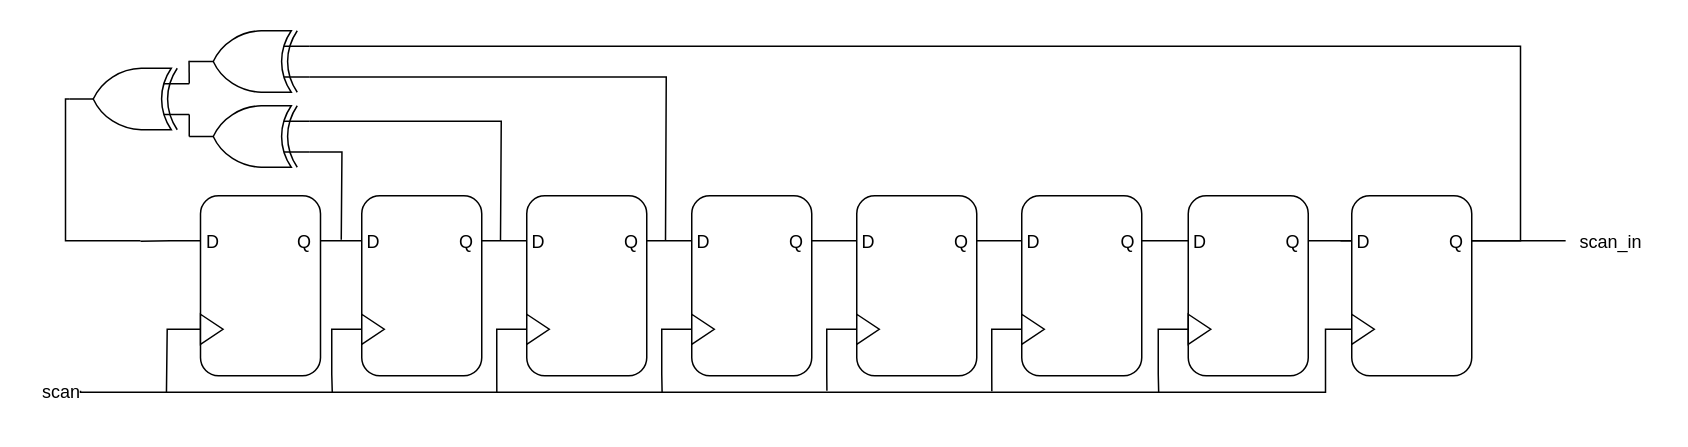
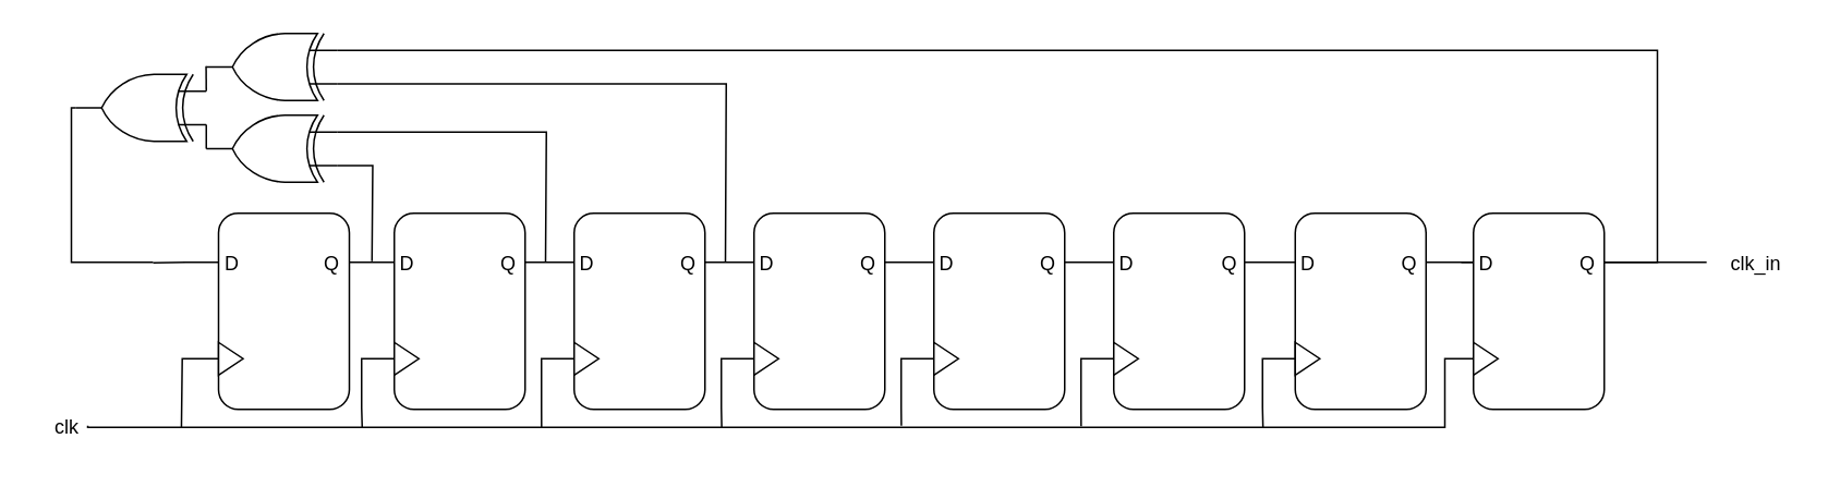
- <mxCell id="55" value="scan_in" style="text;html=1;align=center;verticalAlign=middle;resizable=0;points=[];autosize=1;strokeColor=none;fillColor=none;" vertex="1" parent="1"><mxGeometry x="1043" y="146" width="60" height="30" as="geometry" /></mxCell>
+ <mxCell id="55" value="clk_in" style="text;html=1;align=center;verticalAlign=middle;resizable=0;points=[];autosize=1;strokeColor=none;fillColor=none;" vertex="1" parent="1"><mxGeometry x="1043" y="146" width="60" height="30" as="geometry" /></mxCell>
- <mxCell id="57" value="scan" style="text;html=1;align=center;verticalAlign=middle;resizable=0;points=[];autosize=1;strokeColor=none;fillColor=none;" vertex="1" parent="1"><mxGeometry x="20" y="246" width="40" height="30" as="geometry" /></mxCell>
+ <mxCell id="57" value="clk" style="text;html=1;align=center;verticalAlign=middle;resizable=0;points=[];autosize=1;strokeColor=none;fillColor=none;" vertex="1" parent="1"><mxGeometry x="20" y="246" width="40" height="30" as="geometry" /></mxCell>
